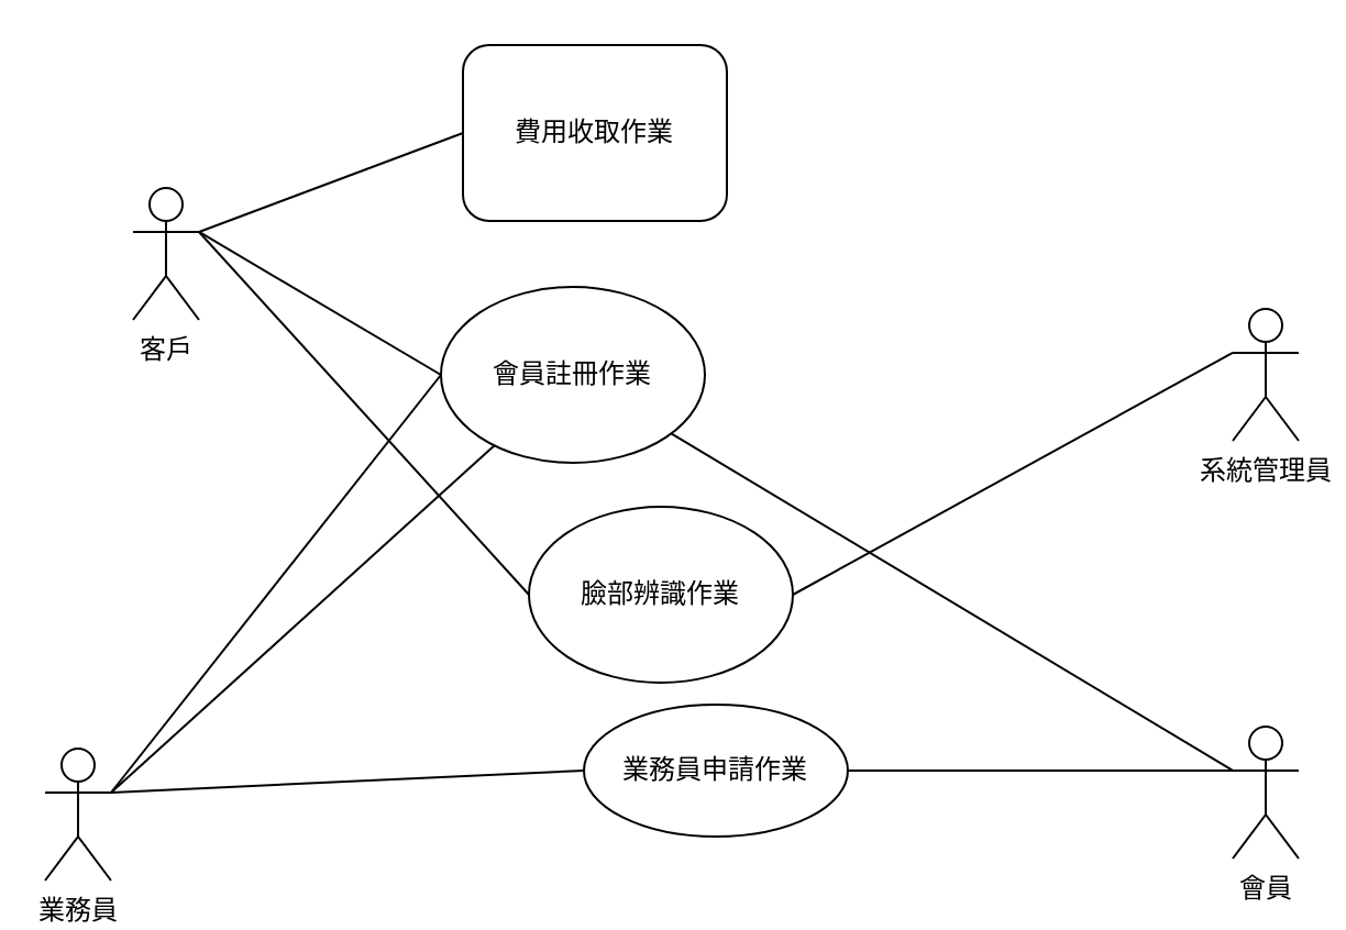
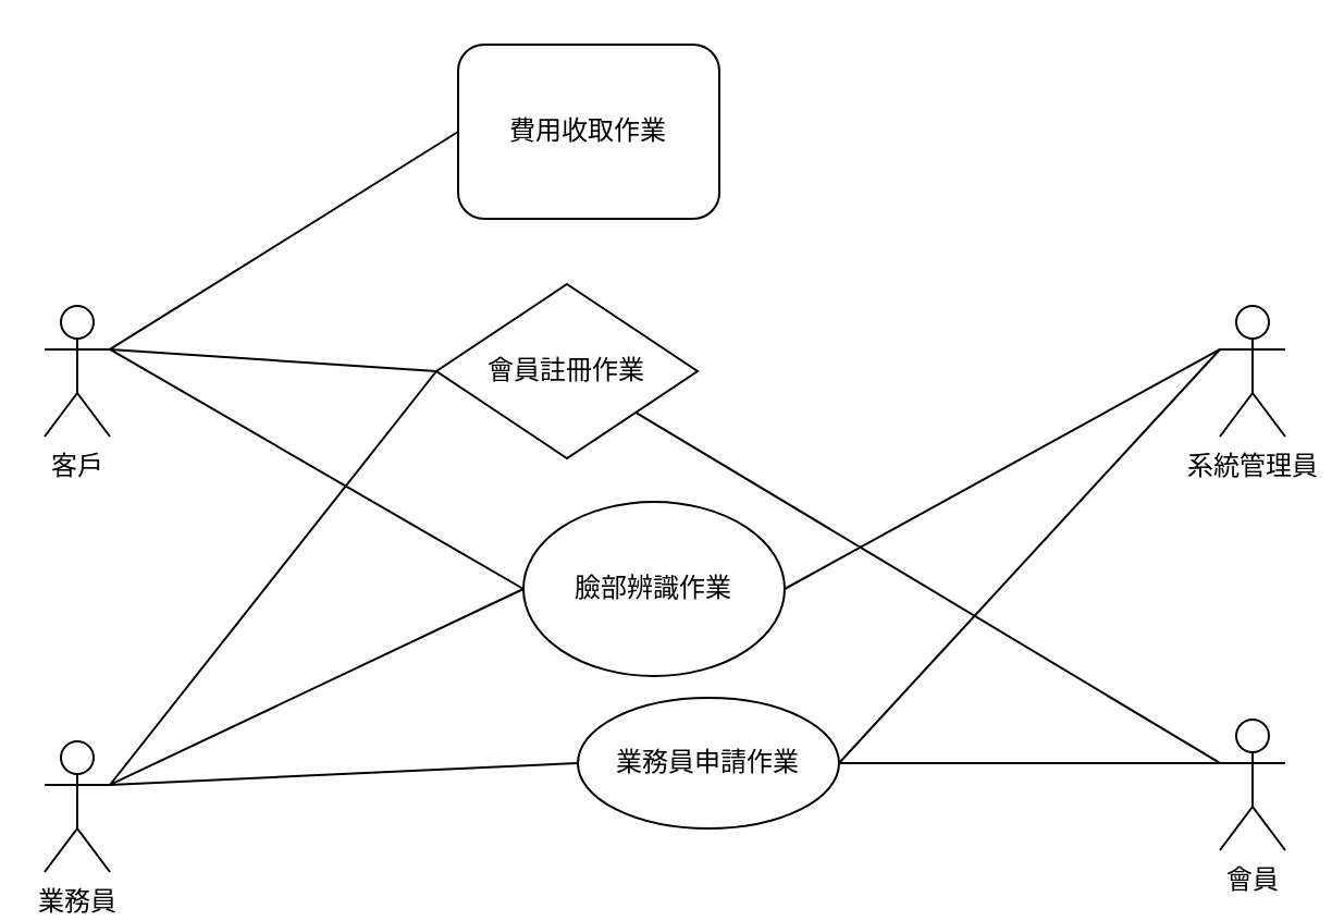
- <mxCell id="2" value="客戶" style="shape=umlActor;verticalLabelPosition=bottom;verticalAlign=top;html=1;outlineConnect=0;" vertex="1" parent="1"><mxGeometry x="60" y="85" width="30" height="60" as="geometry" /></mxCell>
+ <mxCell id="2" value="客戶" style="shape=umlActor;verticalLabelPosition=bottom;verticalAlign=top;html=1;outlineConnect=0;" vertex="1" parent="1"><mxGeometry x="20" y="140" width="30" height="60" as="geometry" /></mxCell>
- <mxCell id="6" value="會員註冊作業" style="ellipse;whiteSpace=wrap;html=1;" vertex="1" parent="1"><mxGeometry x="200" y="130" width="120" height="80" as="geometry" /></mxCell>
+ <mxCell id="6" value="會員註冊作業" style="rhombus;whiteSpace=wrap;html=1;" vertex="1" parent="1"><mxGeometry x="200" y="130" width="120" height="80" as="geometry" /></mxCell>
+ <mxCell id="14" value="" style="endArrow=none;html=1;rounded=0;exitX=0;exitY=0.333;exitDx=0;exitDy=0;exitPerimeter=0;entryX=1;entryY=0.5;entryDx=0;entryDy=0;" edge="1" parent="1" source="5" target="7"><mxGeometry width="50" height="50" relative="1" as="geometry"><mxPoint x="580" y="180" as="sourcePoint" /><mxPoint x="380" y="290" as="targetPoint" /></mxGeometry></mxCell>
- <mxCell id="10" value="" style="endArrow=none;html=1;rounded=0;exitX=1;exitY=0.333;exitDx=0;exitDy=0;exitPerimeter=0;" edge="1" parent="1" source="4" target="6"><mxGeometry width="50" height="50" relative="1" as="geometry"><mxPoint x="110" y="330" as="sourcePoint" /><mxPoint x="160" y="280" as="targetPoint" /></mxGeometry></mxCell>
+ <mxCell id="10" value="" style="endArrow=none;html=1;rounded=0;exitX=1;exitY=0.333;exitDx=0;exitDy=0;exitPerimeter=0;entryX=0;entryY=0.5;entryDx=0;entryDy=0;" edge="1" parent="1" source="4" target="9"><mxGeometry width="50" height="50" relative="1" as="geometry"><mxPoint x="110" y="330" as="sourcePoint" /><mxPoint x="160" y="280" as="targetPoint" /></mxGeometry></mxCell>
